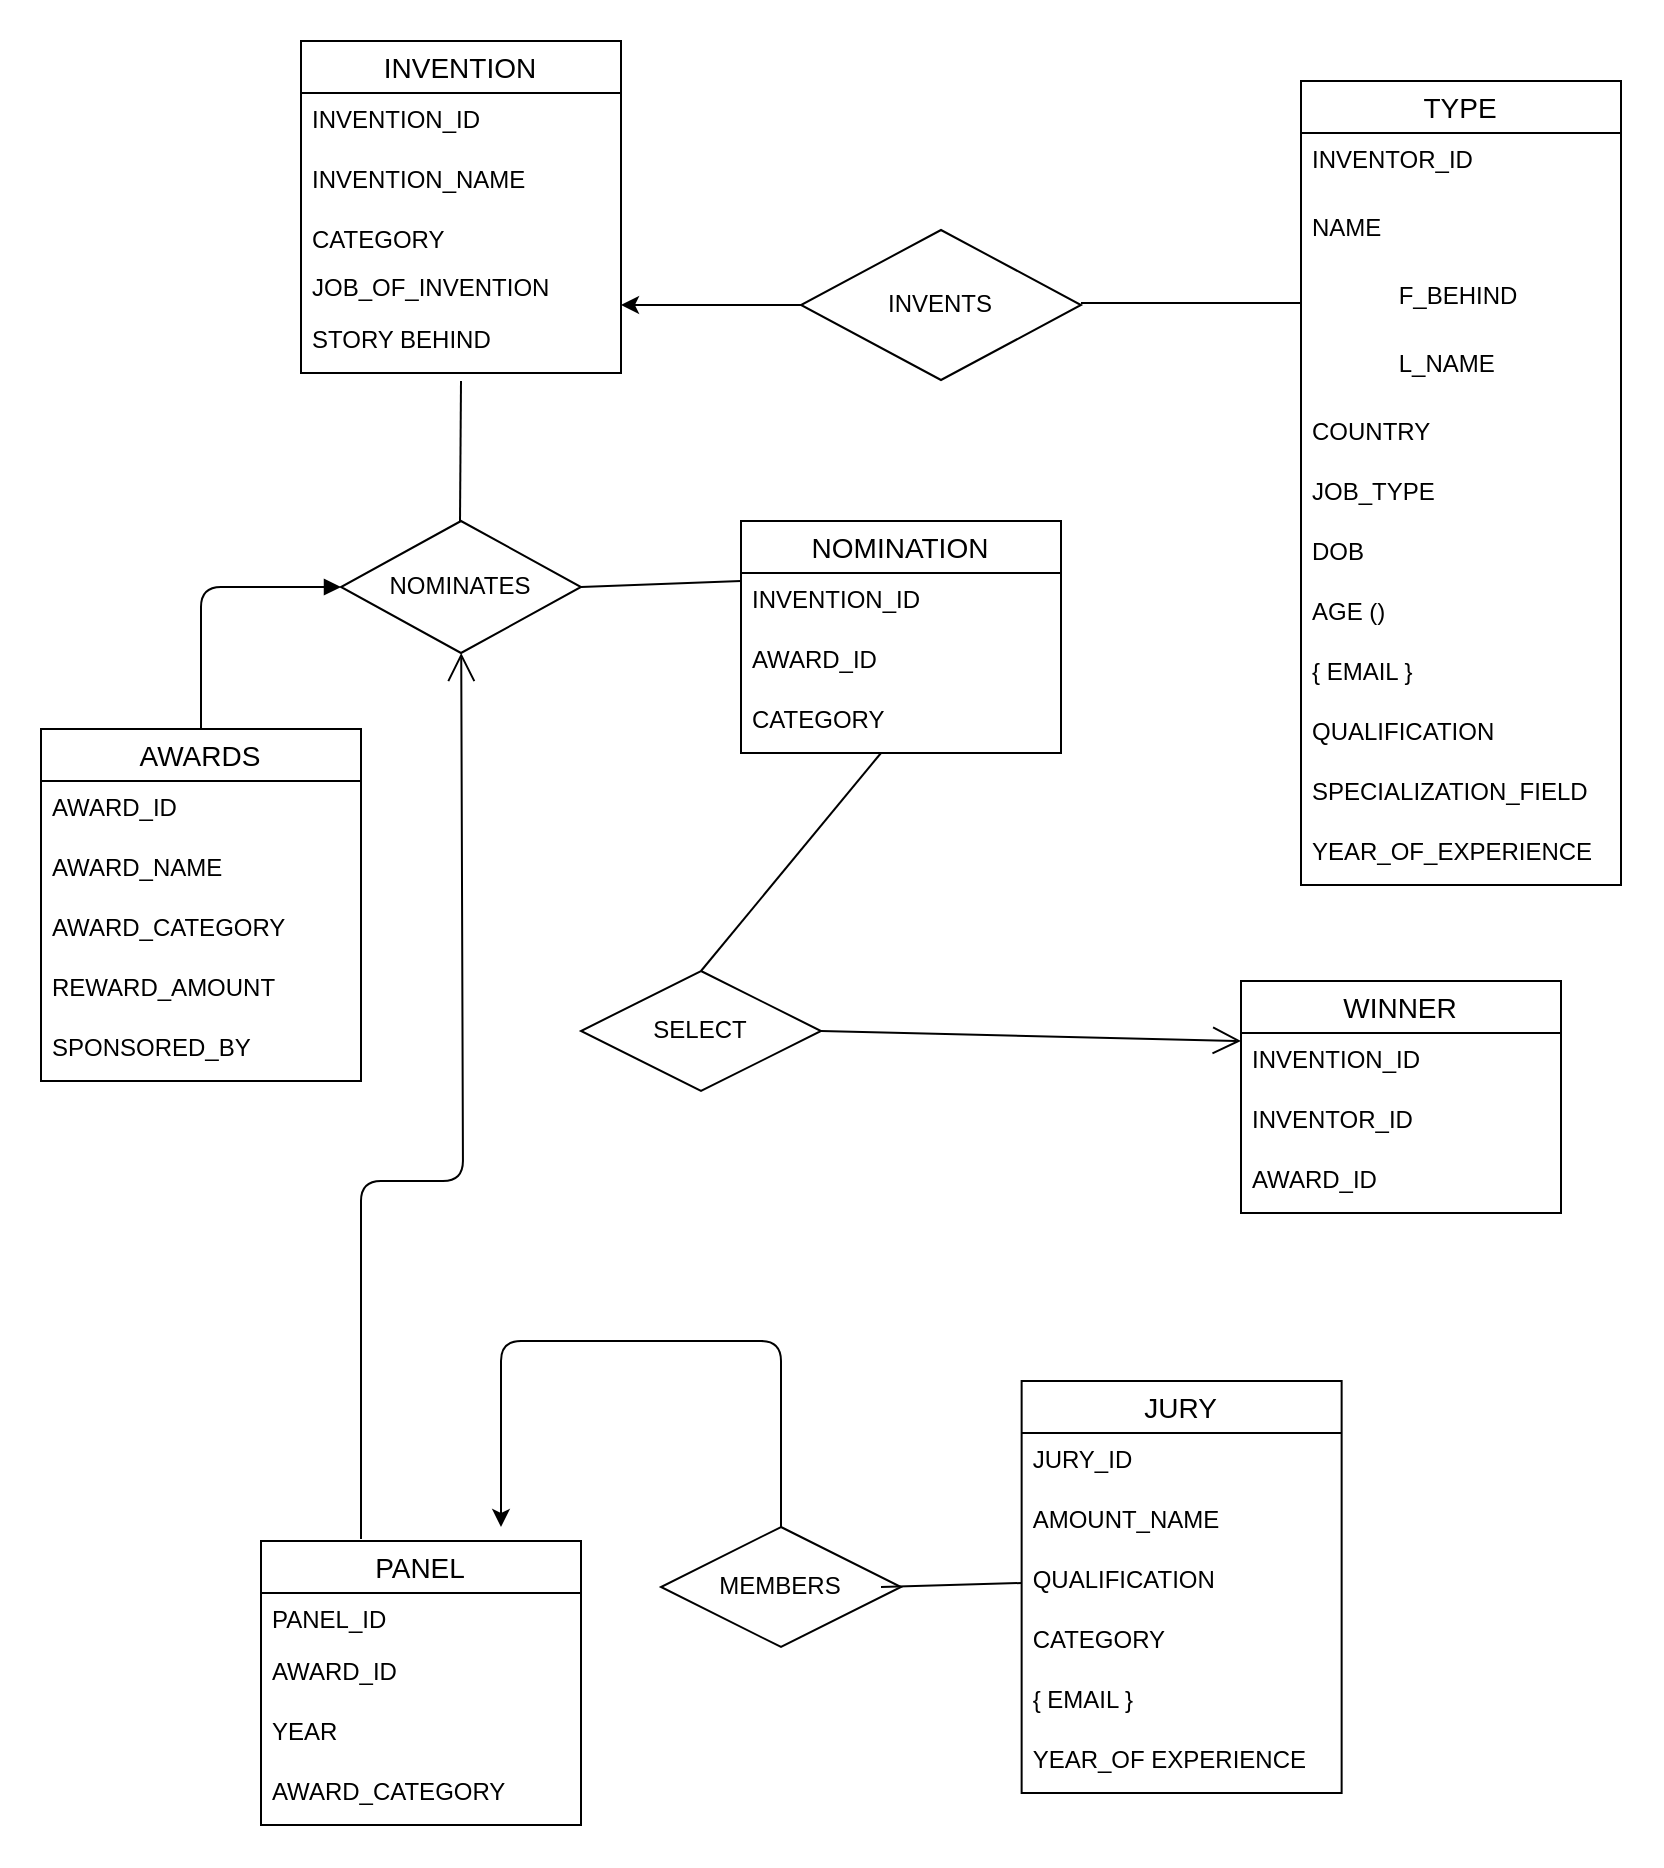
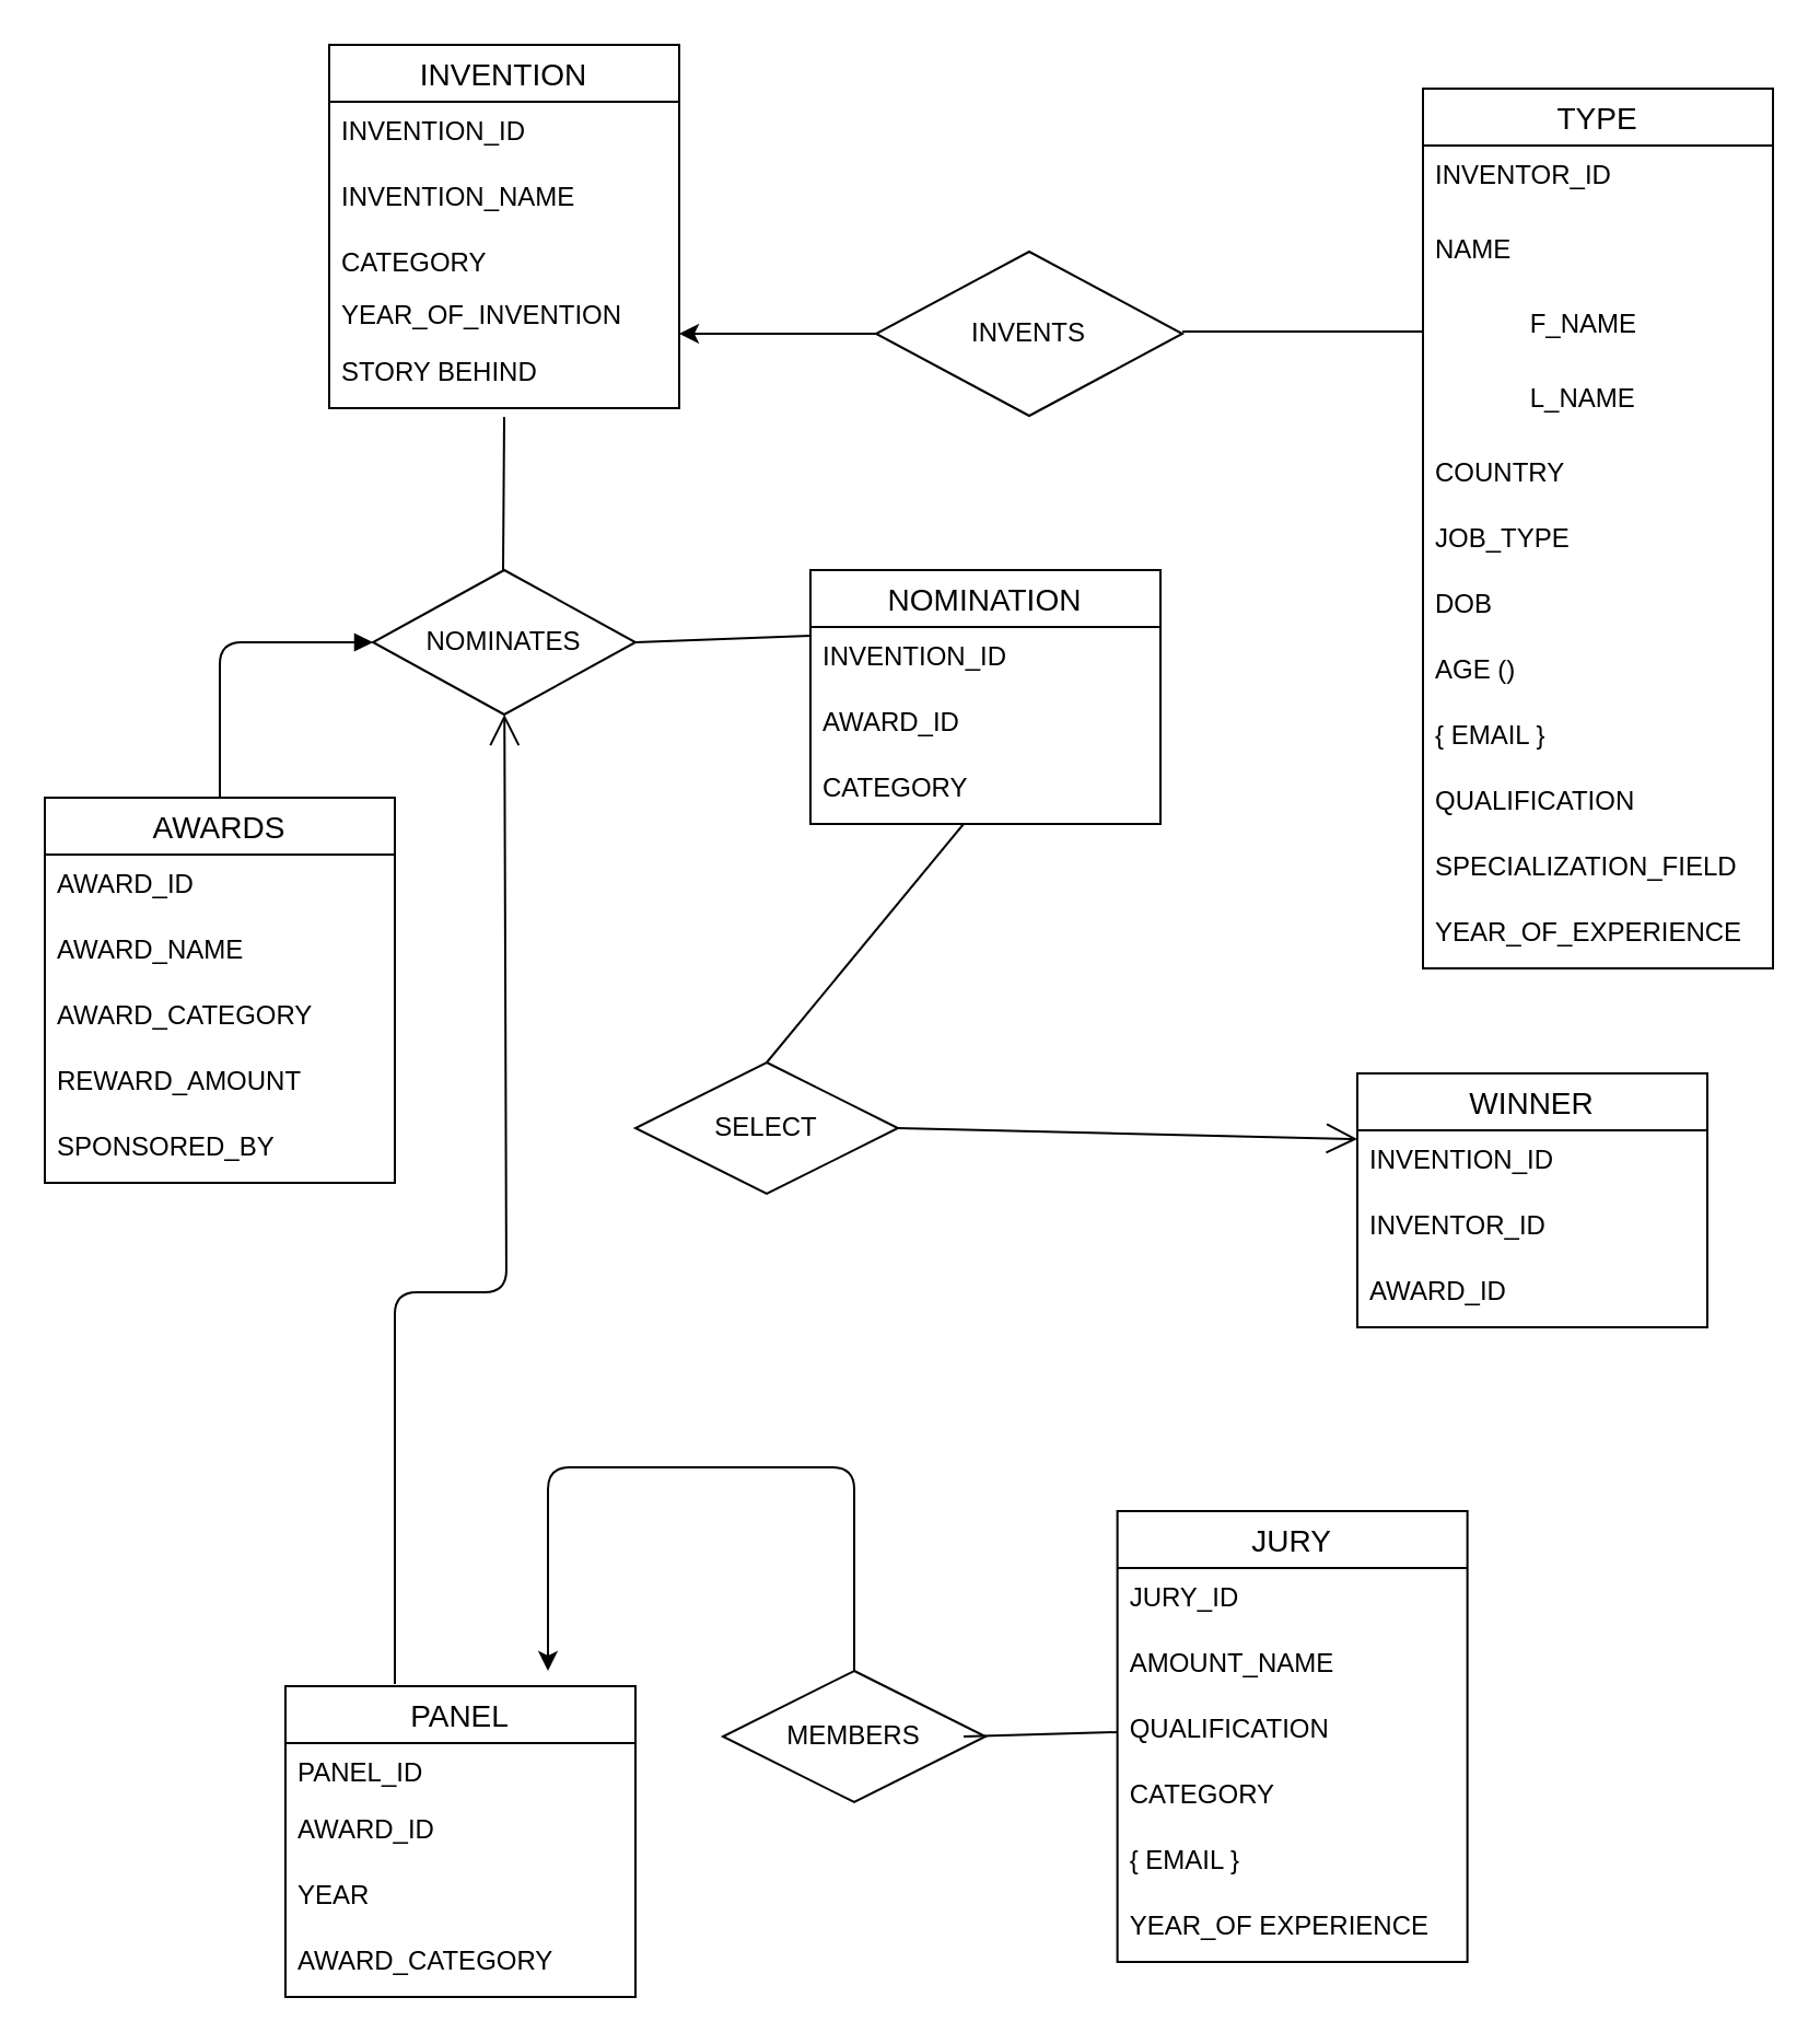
- <mxCell id="12" value="JOB_OF_INVENTION" style="text;strokeColor=none;fillColor=none;spacingLeft=4;spacingRight=4;overflow=hidden;rotatable=0;points=[[0,0.5],[1,0.5]];portConstraint=eastwest;fontSize=12;" vertex="1" parent="8"><mxGeometry y="110" width="160" height="26" as="geometry" /></mxCell>
+ <mxCell id="12" value="YEAR_OF_INVENTION" style="text;strokeColor=none;fillColor=none;spacingLeft=4;spacingRight=4;overflow=hidden;rotatable=0;points=[[0,0.5],[1,0.5]];portConstraint=eastwest;fontSize=12;" vertex="1" parent="8"><mxGeometry y="110" width="160" height="26" as="geometry" /></mxCell>
- <mxCell id="17" value="             F_BEHIND" style="text;strokeColor=none;fillColor=none;spacingLeft=4;spacingRight=4;overflow=hidden;rotatable=0;points=[[0,0.5],[1,0.5]];portConstraint=eastwest;fontSize=12;" vertex="1" parent="14"><mxGeometry y="94" width="160" height="34" as="geometry" /></mxCell>
+ <mxCell id="17" value="             F_NAME" style="text;strokeColor=none;fillColor=none;spacingLeft=4;spacingRight=4;overflow=hidden;rotatable=0;points=[[0,0.5],[1,0.5]];portConstraint=eastwest;fontSize=12;" vertex="1" parent="14"><mxGeometry y="94" width="160" height="34" as="geometry" /></mxCell>
